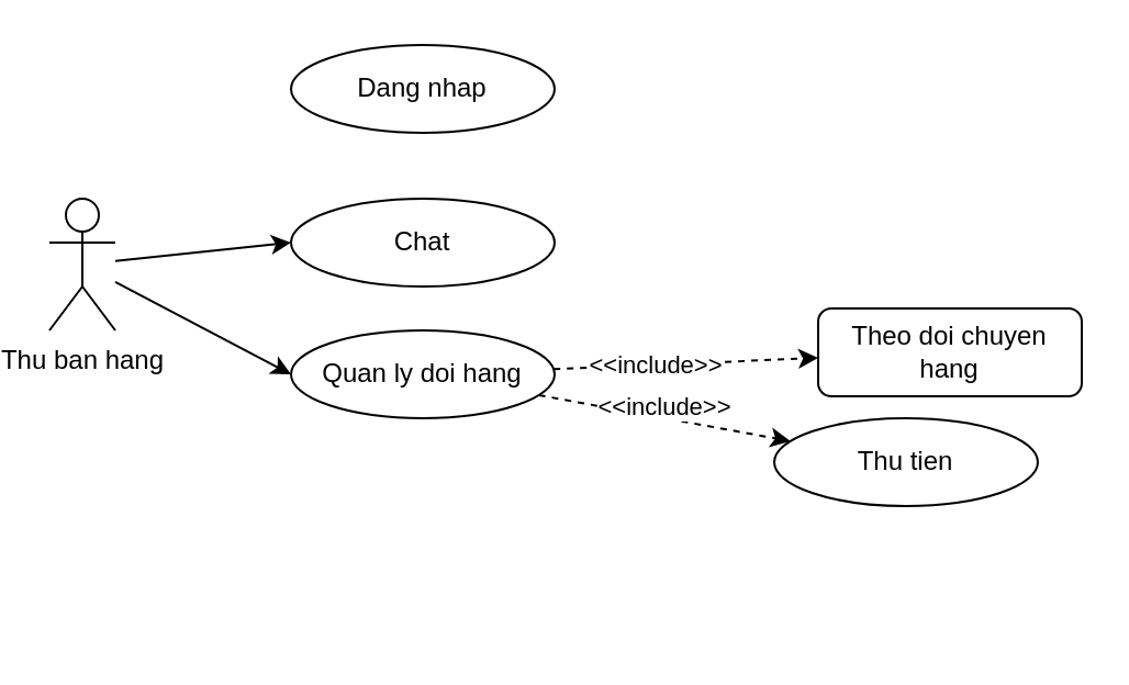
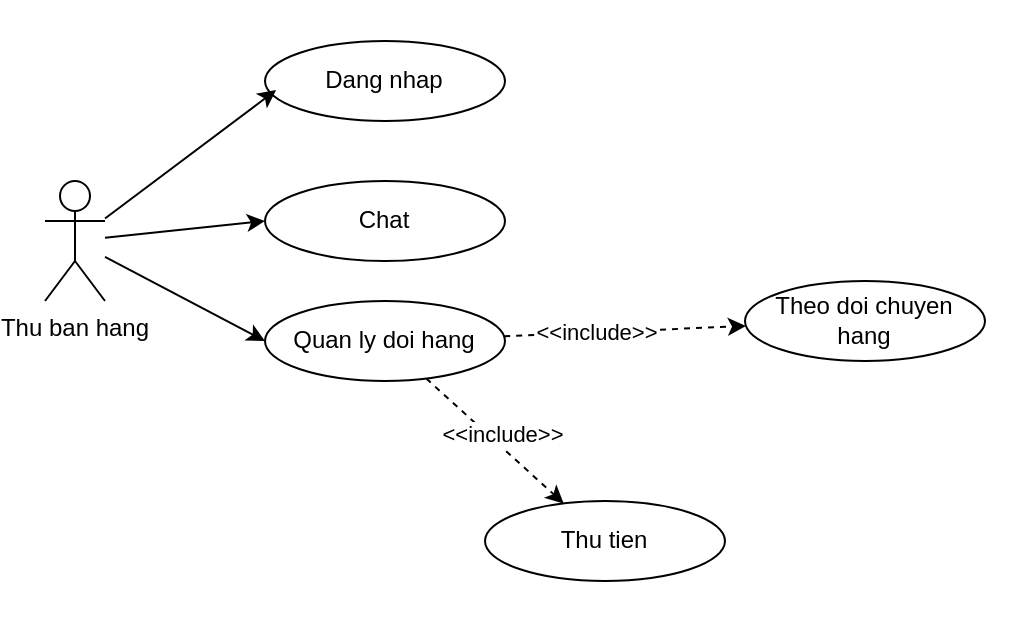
+ <mxCell id="14" style="edgeStyle=none;html=1;entryX=0.046;entryY=0.614;entryDx=0;entryDy=0;entryPerimeter=0;" edge="1" parent="1" source="4" target="12"><mxGeometry relative="1" as="geometry" /></mxCell>
- <mxCell id="13" value="Theo doi chuyen hang" style="whiteSpace=wrap;html=1;rounded=1;" vertex="1" parent="1"><mxGeometry x="370" y="140" width="120" height="40" as="geometry" /></mxCell>
+ <mxCell id="13" value="Theo doi chuyen hang" style="ellipse;whiteSpace=wrap;html=1;" vertex="1" parent="1"><mxGeometry x="370" y="140" width="120" height="40" as="geometry" /></mxCell>
- <mxCell id="11" value="Thu tien" style="ellipse;whiteSpace=wrap;html=1;" vertex="1" parent="1"><mxGeometry x="350" y="190" width="120" height="40" as="geometry" /></mxCell>
+ <mxCell id="11" value="Thu tien" style="ellipse;whiteSpace=wrap;html=1;" vertex="1" parent="1"><mxGeometry x="240" y="250" width="120" height="40" as="geometry" /></mxCell>
